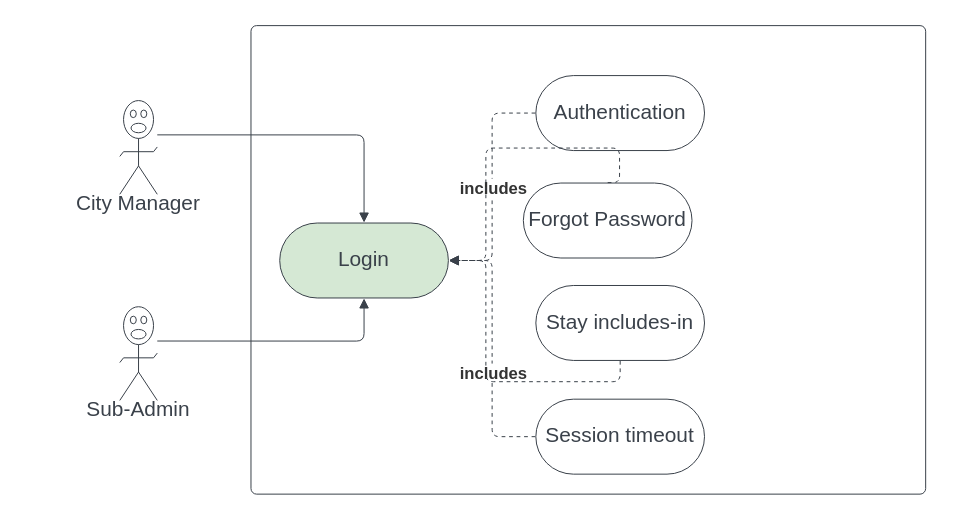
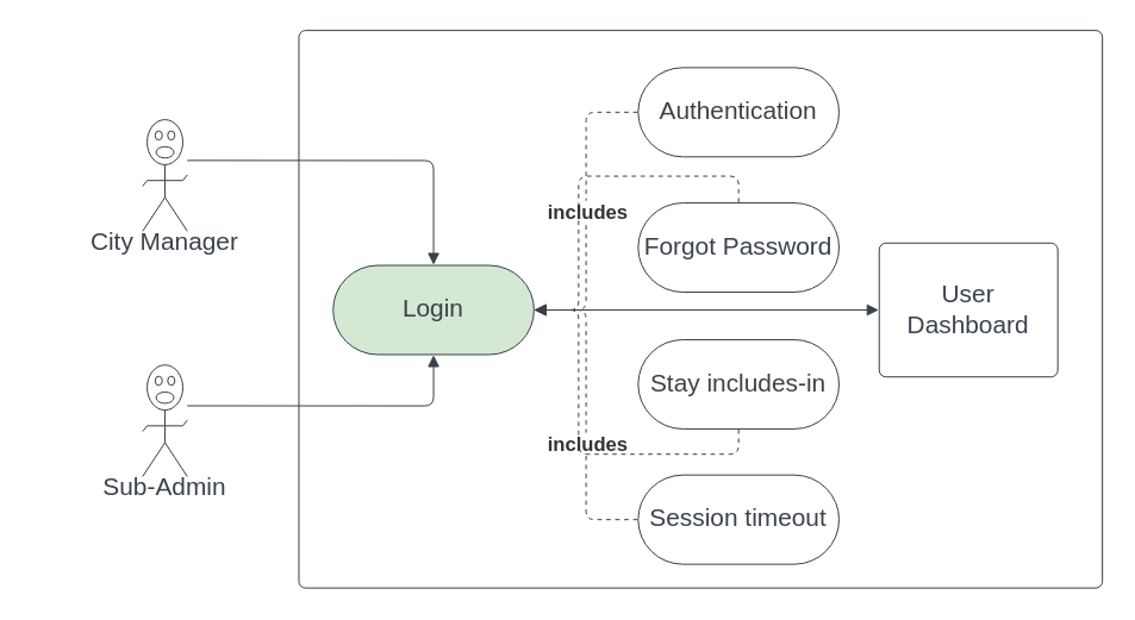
- <mxCell id="11" value="Authentication" style="html=1;overflow=block;blockSpacing=1;whiteSpace=wrap;rounded=1;arcSize=50;fontSize=16.7;fontColor=#3a414a;spacing=3.8;strokeColor=#3a414a;strokeOpacity=100;strokeWidth=0.8;" vertex="1" parent="1"><mxGeometry x="428" y="60" width="135" height="60" as="geometry" /></mxCell>
+ <mxCell id="11" value="Authentication" style="html=1;overflow=block;blockSpacing=1;whiteSpace=wrap;rounded=1;arcSize=50;fontSize=16.7;fontColor=#3a414a;spacing=3.8;strokeColor=#3a414a;strokeOpacity=100;strokeWidth=0.8;" vertex="1" parent="1"><mxGeometry x="428" y="45" width="135" height="60" as="geometry" /></mxCell>
- <mxCell id="14" value="Forgot Password" style="html=1;overflow=block;blockSpacing=1;whiteSpace=wrap;rounded=1;arcSize=50;fontSize=16.7;fontColor=#3a414a;spacing=3.8;strokeColor=#3a414a;strokeOpacity=100;strokeWidth=0.8;" vertex="1" parent="1"><mxGeometry x="418" y="146" width="135" height="60" as="geometry" /></mxCell>
+ <mxCell id="14" value="Forgot Password" style="html=1;overflow=block;blockSpacing=1;whiteSpace=wrap;rounded=1;arcSize=50;fontSize=16.7;fontColor=#3a414a;spacing=3.8;strokeColor=#3a414a;strokeOpacity=100;strokeWidth=0.8;" vertex="1" parent="1"><mxGeometry x="428" y="136" width="135" height="60" as="geometry" /></mxCell>
+ <mxCell id="22" value="" style="html=1;jettySize=18;whiteSpace=wrap;fontSize=13;strokeColor=#3a414a;strokeOpacity=100;strokeWidth=0.8;rounded=1;arcSize=12;edgeStyle=orthogonalEdgeStyle;startArrow=none;endArrow=block;endFill=1;exitX=1.003;exitY=0.5;exitPerimeter=0;entryX=-0.003;entryY=0.5;entryPerimeter=0;" edge="1" parent="1" source="3" target="19"><mxGeometry width="100" height="100" relative="1" as="geometry"><Array as="points" /></mxGeometry></mxCell>
+ <mxCell id="19" value="User Dashboard" style="html=1;overflow=block;blockSpacing=1;whiteSpace=wrap;fontSize=16.7;fontColor=#3a414a;spacing=9;strokeColor=#3a414a;strokeOpacity=100;rounded=1;absoluteArcSize=1;arcSize=9;strokeWidth=0.8;" vertex="1" parent="1"><mxGeometry x="590" y="163" width="120" height="90" as="geometry" /></mxCell>
